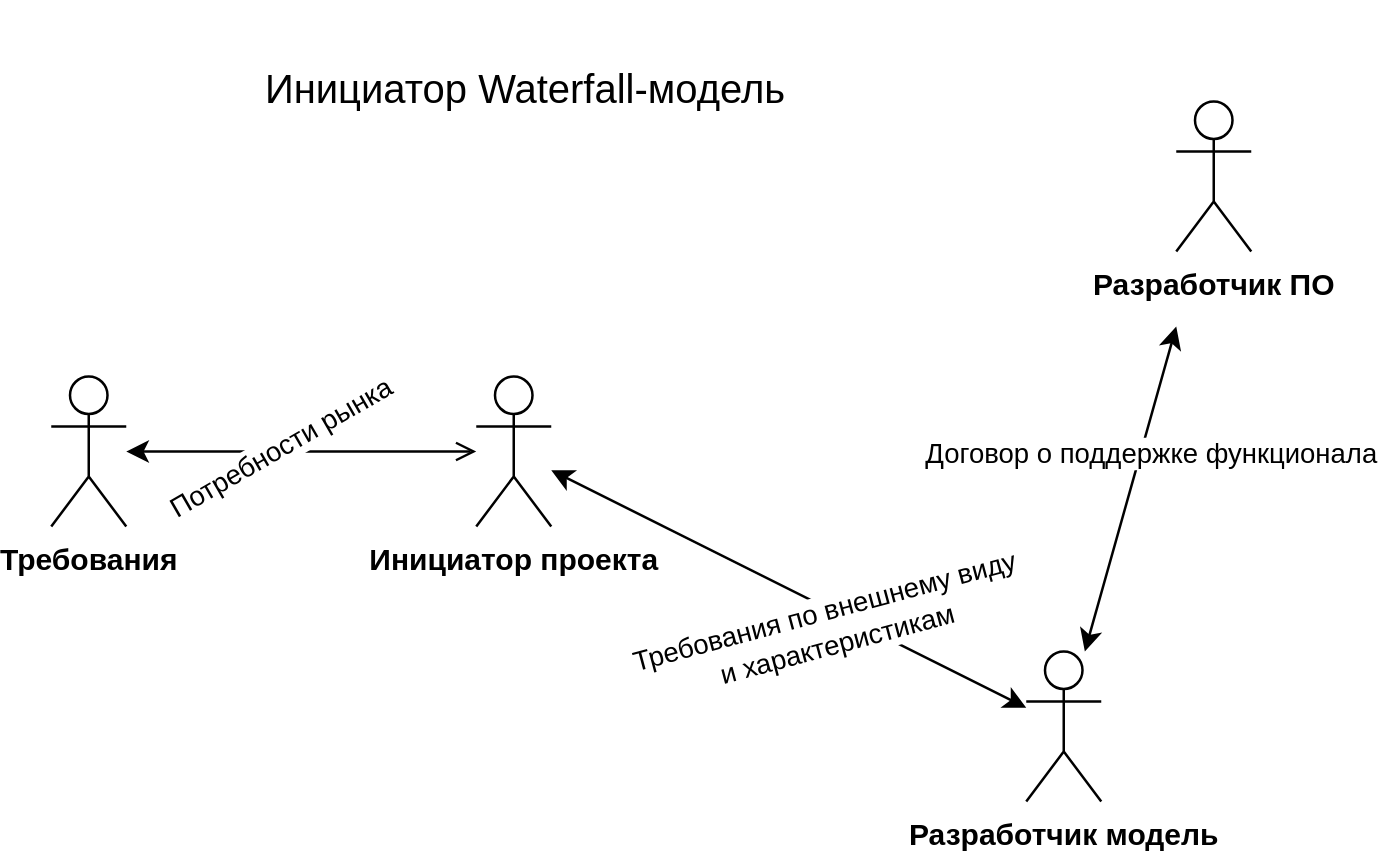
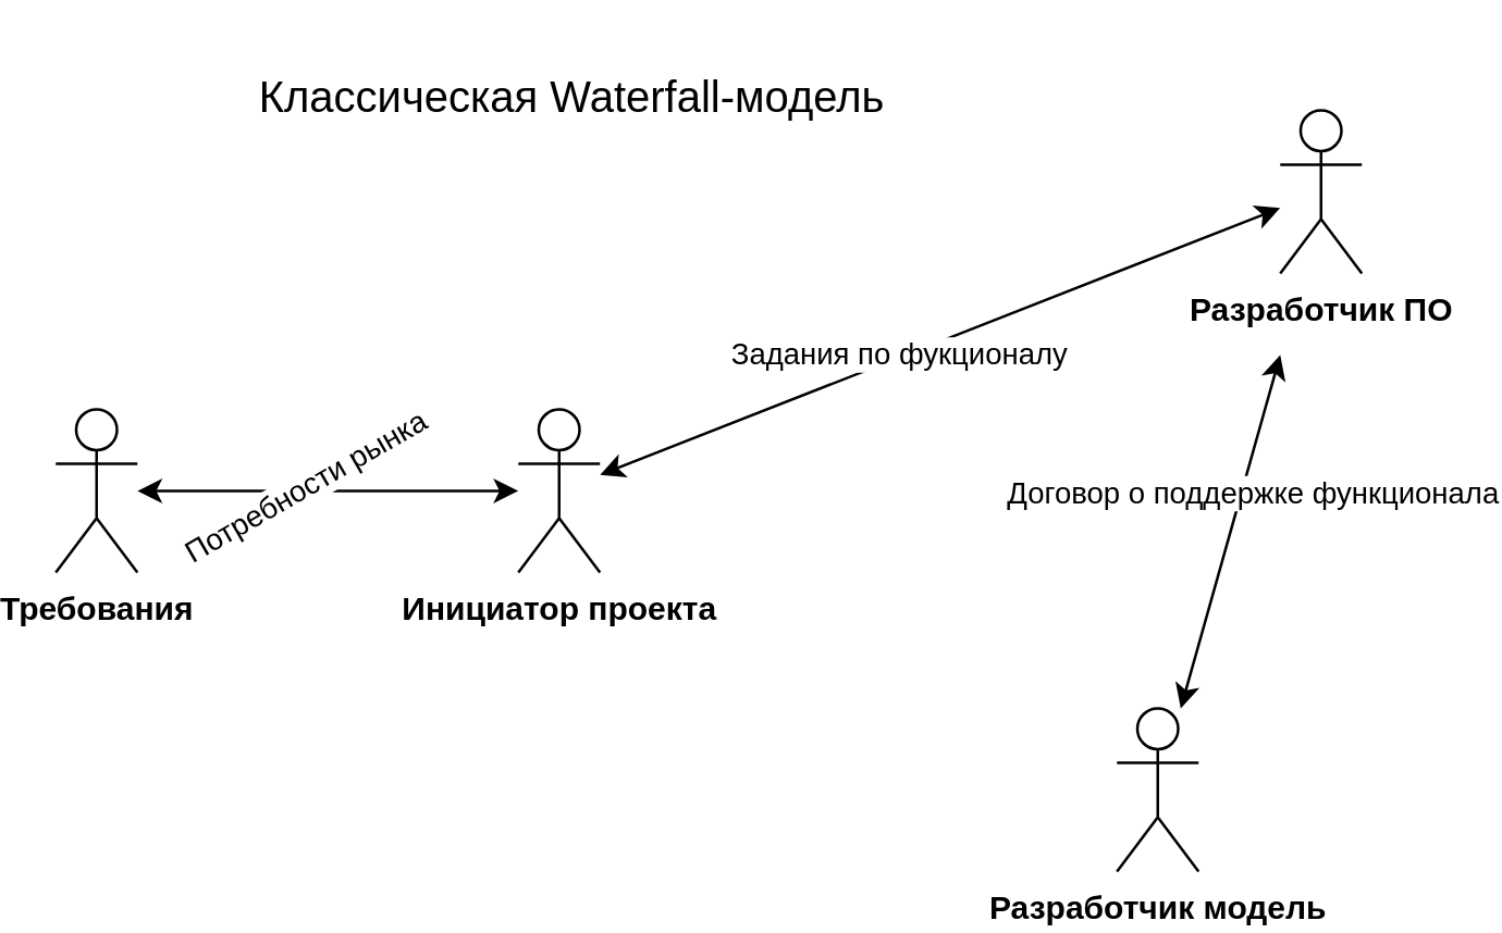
- <mxCell id="14" value="&lt;font style=&quot;font-size: 16px;&quot;&gt;Инициатор Waterfall-модель&lt;/font&gt;" style="text;html=1;strokeColor=none;fillColor=none;align=center;verticalAlign=middle;whiteSpace=wrap;rounded=0;" vertex="1" parent="1"><mxGeometry x="70" y="20" width="280" height="30" as="geometry" /></mxCell>
+ <mxCell id="14" value="&lt;font style=&quot;font-size: 16px;&quot;&gt;Классическая Waterfall-модель&lt;/font&gt;" style="text;html=1;strokeColor=none;fillColor=none;align=center;verticalAlign=middle;whiteSpace=wrap;rounded=0;" vertex="1" parent="1"><mxGeometry x="70" y="20" width="280" height="30" as="geometry" /></mxCell>
+ <mxCell id="5" value="" style="endArrow=classic;startArrow=classic;html=1;rounded=0;" edge="1" parent="1" source="2" target="3"><mxGeometry width="50" height="50" relative="1" as="geometry"><mxPoint x="80" y="50" as="sourcePoint" /><mxPoint x="340" y="70" as="targetPoint" /></mxGeometry></mxCell>
+ <mxCell id="6" value="Задания по фукционалу" style="edgeLabel;html=1;align=center;verticalAlign=middle;resizable=0;points=[];" vertex="1" connectable="0" parent="5"><mxGeometry x="-0.202" relative="1" as="geometry"><mxPoint x="10" y="-5" as="offset" /></mxGeometry></mxCell>
- <mxCell id="8" value="" style="endArrow=open;startArrow=classic;html=1;rounded=0;" edge="1" parent="1" source="7" target="2"><mxGeometry width="50" height="50" relative="1" as="geometry"><mxPoint x="-60" y="240" as="sourcePoint" /><mxPoint x="10" y="100" as="targetPoint" /></mxGeometry></mxCell>
+ <mxCell id="8" value="" style="endArrow=classic;startArrow=classic;html=1;rounded=0;" edge="1" parent="1" source="7" target="2"><mxGeometry width="50" height="50" relative="1" as="geometry"><mxPoint x="-60" y="240" as="sourcePoint" /><mxPoint x="10" y="100" as="targetPoint" /></mxGeometry></mxCell>
- <mxCell id="12" value="" style="endArrow=classic;startArrow=classic;html=1;rounded=0;" edge="1" parent="1" source="4" target="2"><mxGeometry width="50" height="50" relative="1" as="geometry"><mxPoint x="170" y="270" as="sourcePoint" /><mxPoint x="50" y="100" as="targetPoint" /></mxGeometry></mxCell>
- <mxCell id="13" value="Требования по внешнему виду&lt;br&gt;&amp;nbsp;и характеристикам" style="edgeLabel;html=1;align=center;verticalAlign=middle;resizable=0;points=[];rotation=-15;" vertex="1" connectable="0" parent="12"><mxGeometry x="0.125" relative="1" as="geometry"><mxPoint x="27" y="21" as="offset" /></mxGeometry></mxCell>
